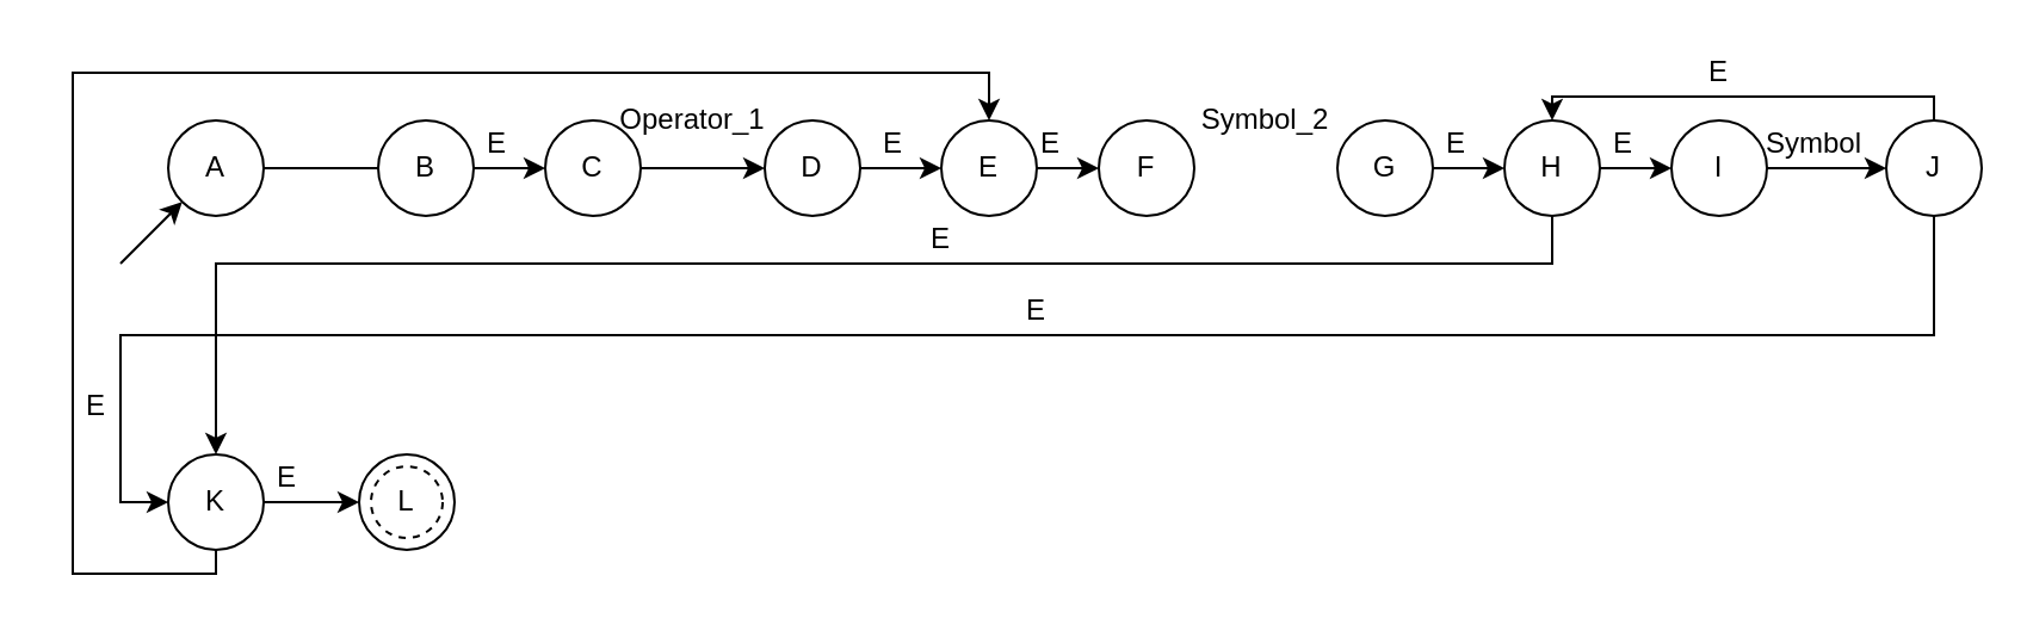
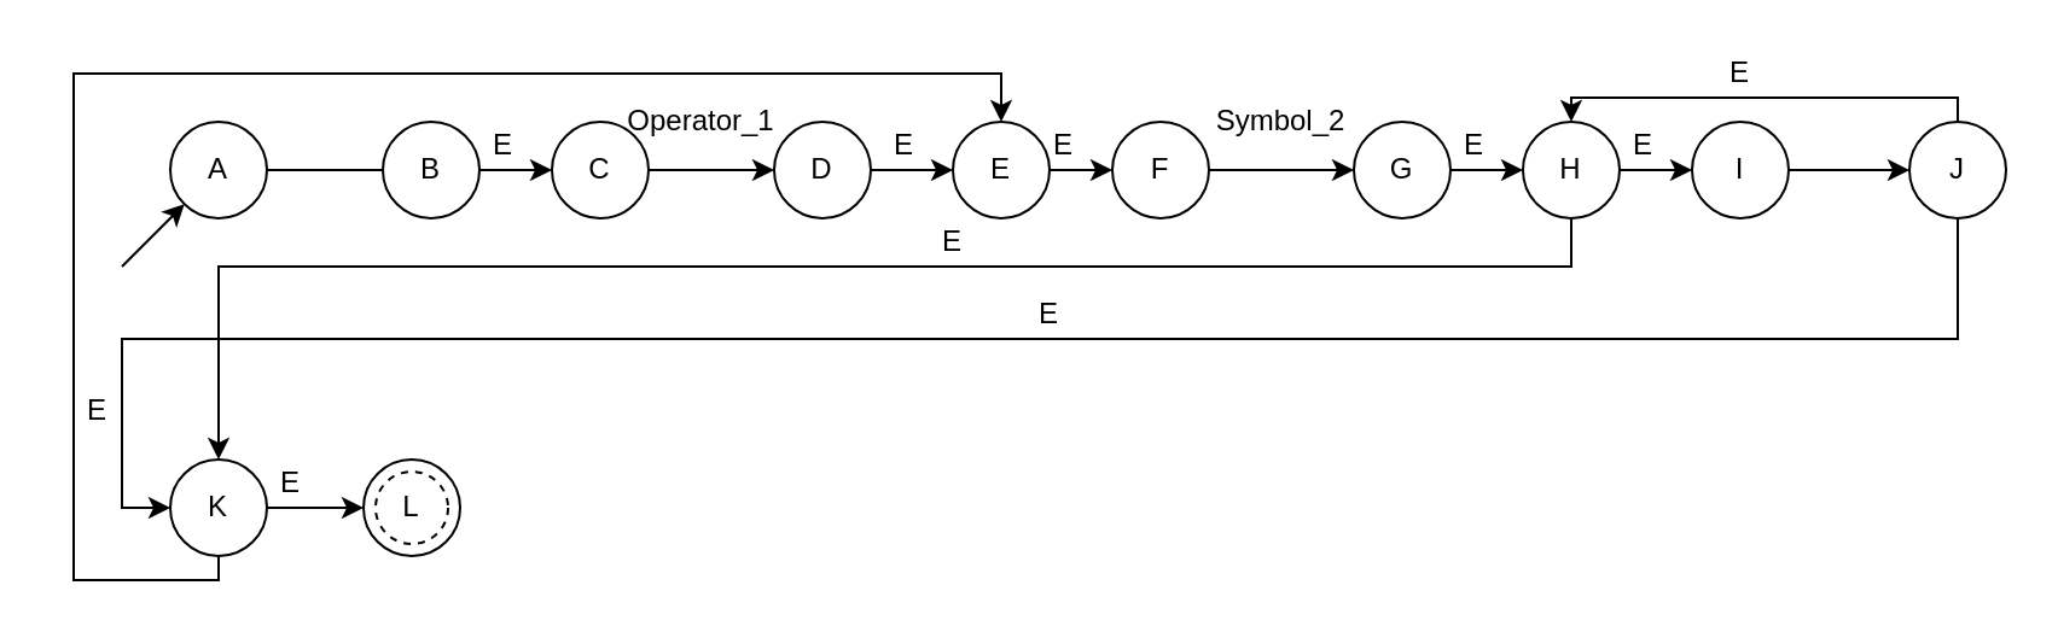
- <mxCell id="36" value="Symbol" style="text;html=1;strokeColor=none;fillColor=none;align=center;verticalAlign=middle;whiteSpace=wrap;rounded=0;" vertex="1" parent="1"><mxGeometry x="740" y="50" width="40" height="20" as="geometry" /></mxCell>
+ <mxCell id="26" value="" style="edgeStyle=orthogonalEdgeStyle;rounded=0;orthogonalLoop=1;jettySize=auto;html=1;" edge="1" parent="1" source="27" target="16"><mxGeometry relative="1" as="geometry" /></mxCell>
